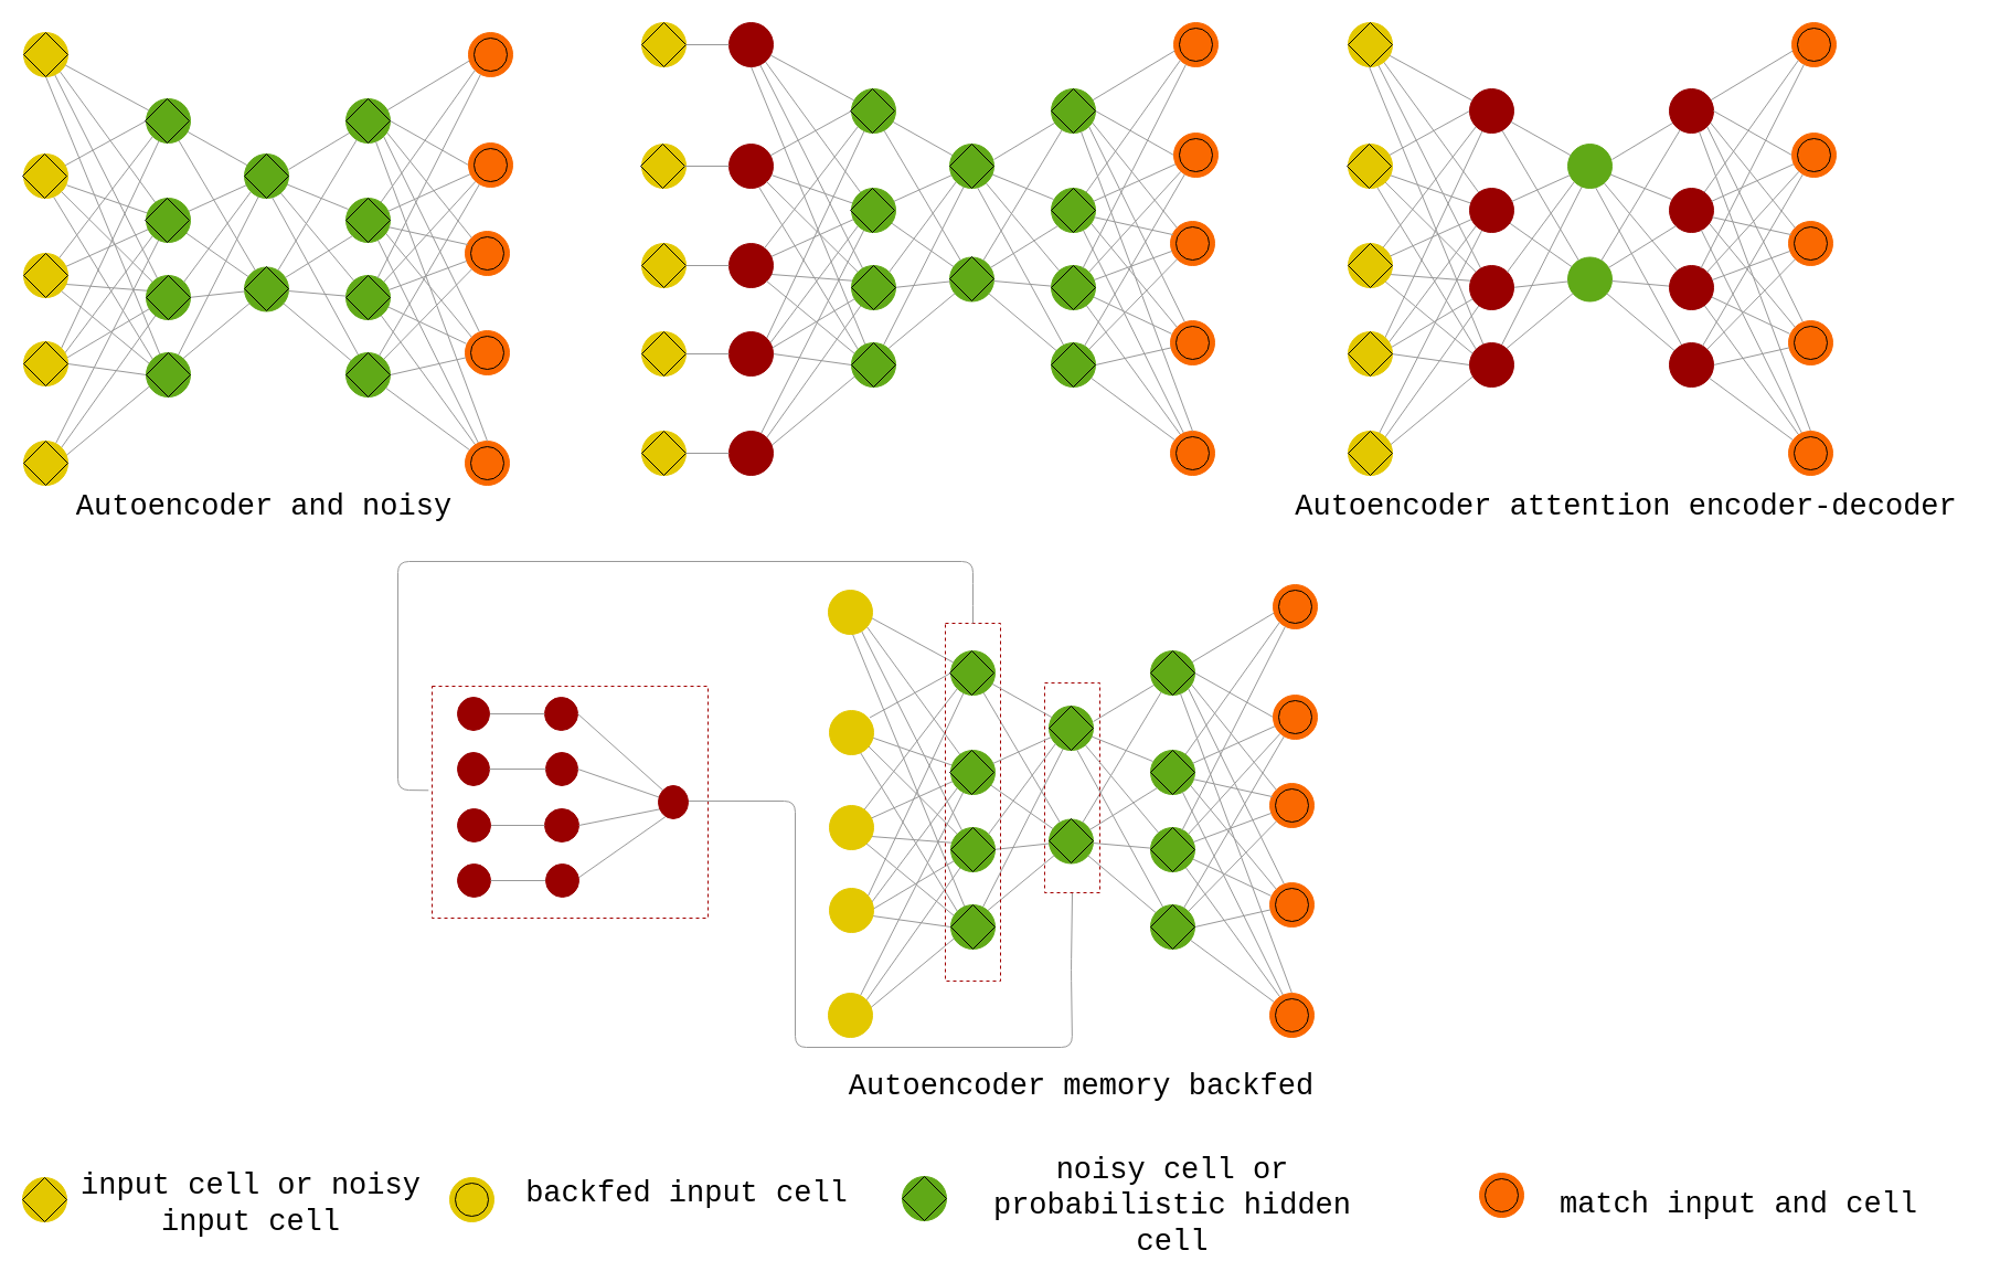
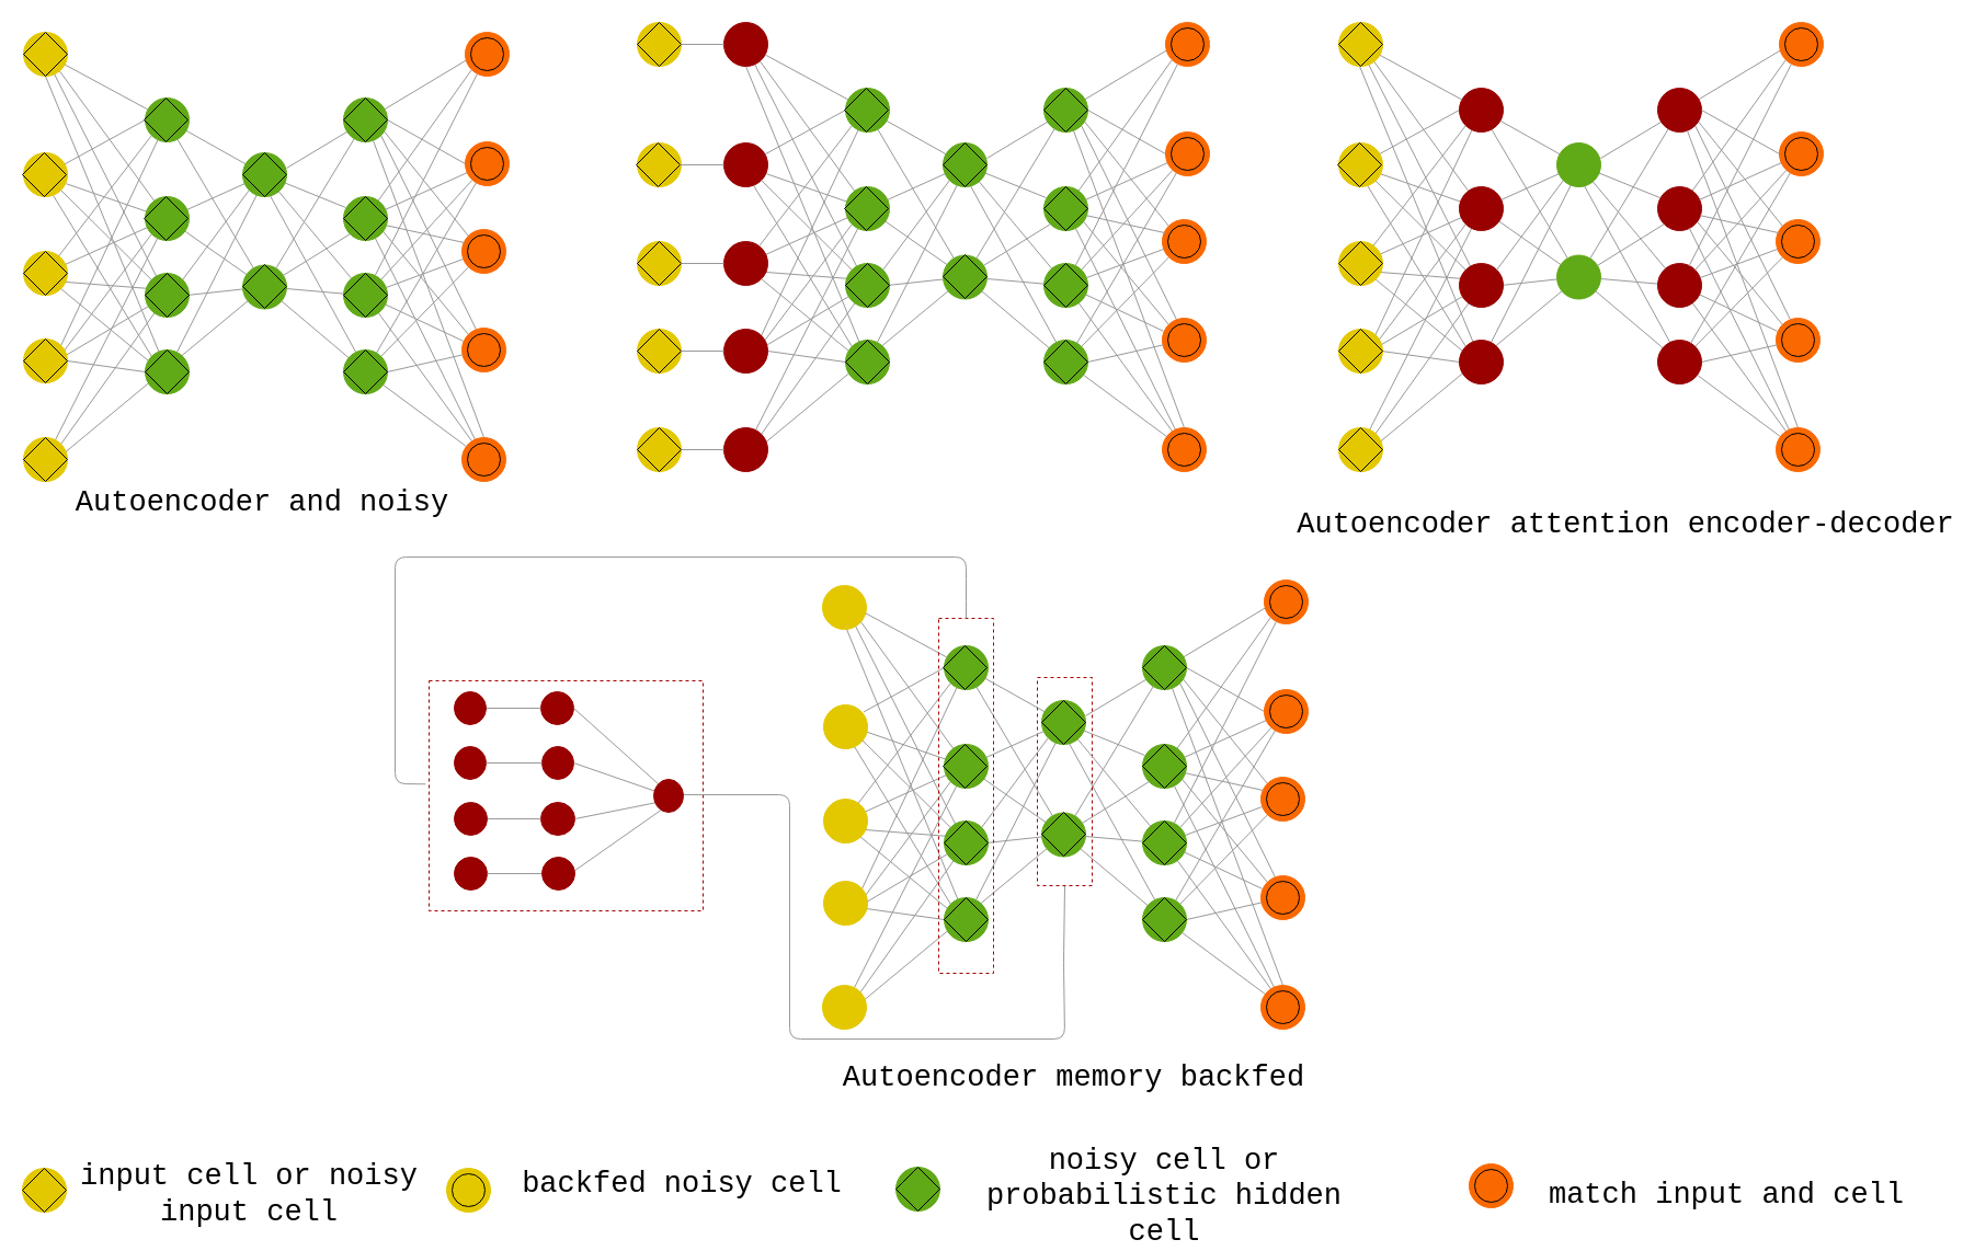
- <mxCell id="276" value="&lt;span style=&quot;font-size: 27px;&quot;&gt;Autoencoder attention encoder-decoder&lt;/span&gt;" style="text;html=1;strokeColor=none;fillColor=none;align=center;verticalAlign=middle;whiteSpace=wrap;rounded=0;fontFamily=Courier New;fontSize=27;fontColor=#000000;strokeWidth=1;fontStyle=0" parent="1" vertex="1"><mxGeometry x="1156" y="449" width="634" height="20" as="geometry" /></mxCell>
+ <mxCell id="276" value="&lt;span style=&quot;font-size: 27px;&quot;&gt;Autoencoder attention encoder-decoder&lt;/span&gt;" style="text;html=1;strokeColor=none;fillColor=none;align=center;verticalAlign=middle;whiteSpace=wrap;rounded=0;fontFamily=Courier New;fontSize=27;fontColor=#000000;strokeWidth=1;fontStyle=0" parent="1" vertex="1"><mxGeometry x="1166" y="469" width="634" height="20" as="geometry" /></mxCell>
- <mxCell id="83" value="&lt;span style=&quot;font-size: 27px;&quot;&gt;backfed input cell&lt;/span&gt;" style="text;html=1;strokeColor=none;fillColor=none;align=center;verticalAlign=middle;whiteSpace=wrap;rounded=0;fontFamily=Courier New;fontSize=27;fontColor=#000000;fontStyle=0" parent="1" vertex="1"><mxGeometry x="442" y="1071" width="360" height="20" as="geometry" /></mxCell>
+ <mxCell id="83" value="&lt;span style=&quot;font-size: 27px;&quot;&gt;backfed noisy cell&lt;/span&gt;" style="text;html=1;strokeColor=none;fillColor=none;align=center;verticalAlign=middle;whiteSpace=wrap;rounded=0;fontFamily=Courier New;fontSize=27;fontColor=#000000;fontStyle=0" parent="1" vertex="1"><mxGeometry x="442" y="1071" width="360" height="20" as="geometry" /></mxCell>
